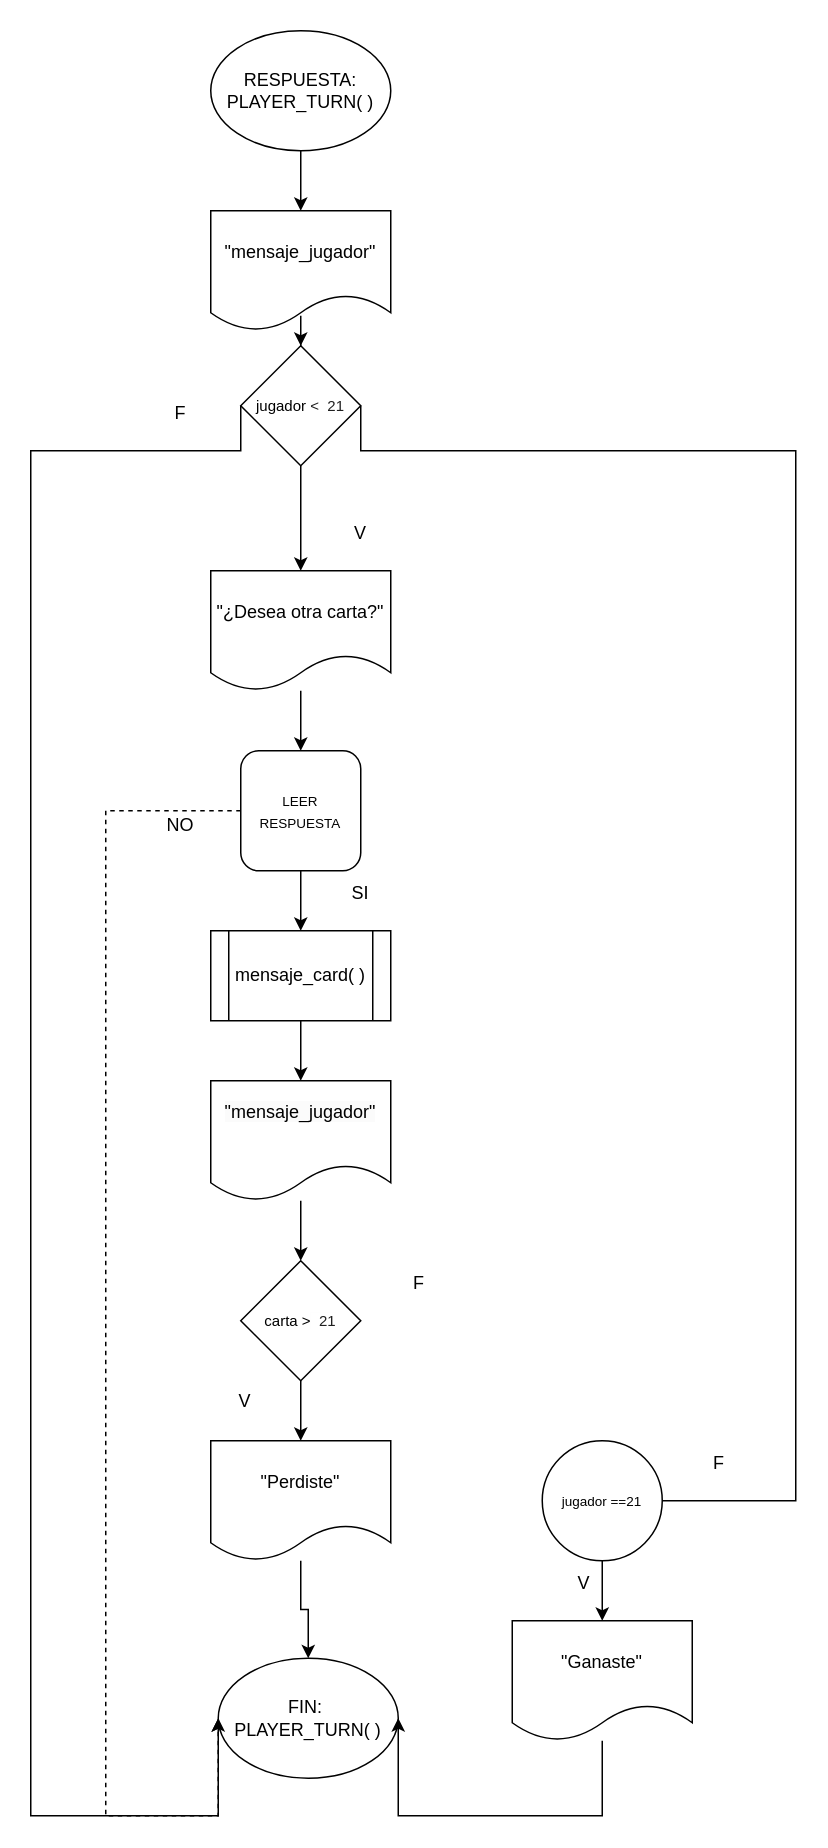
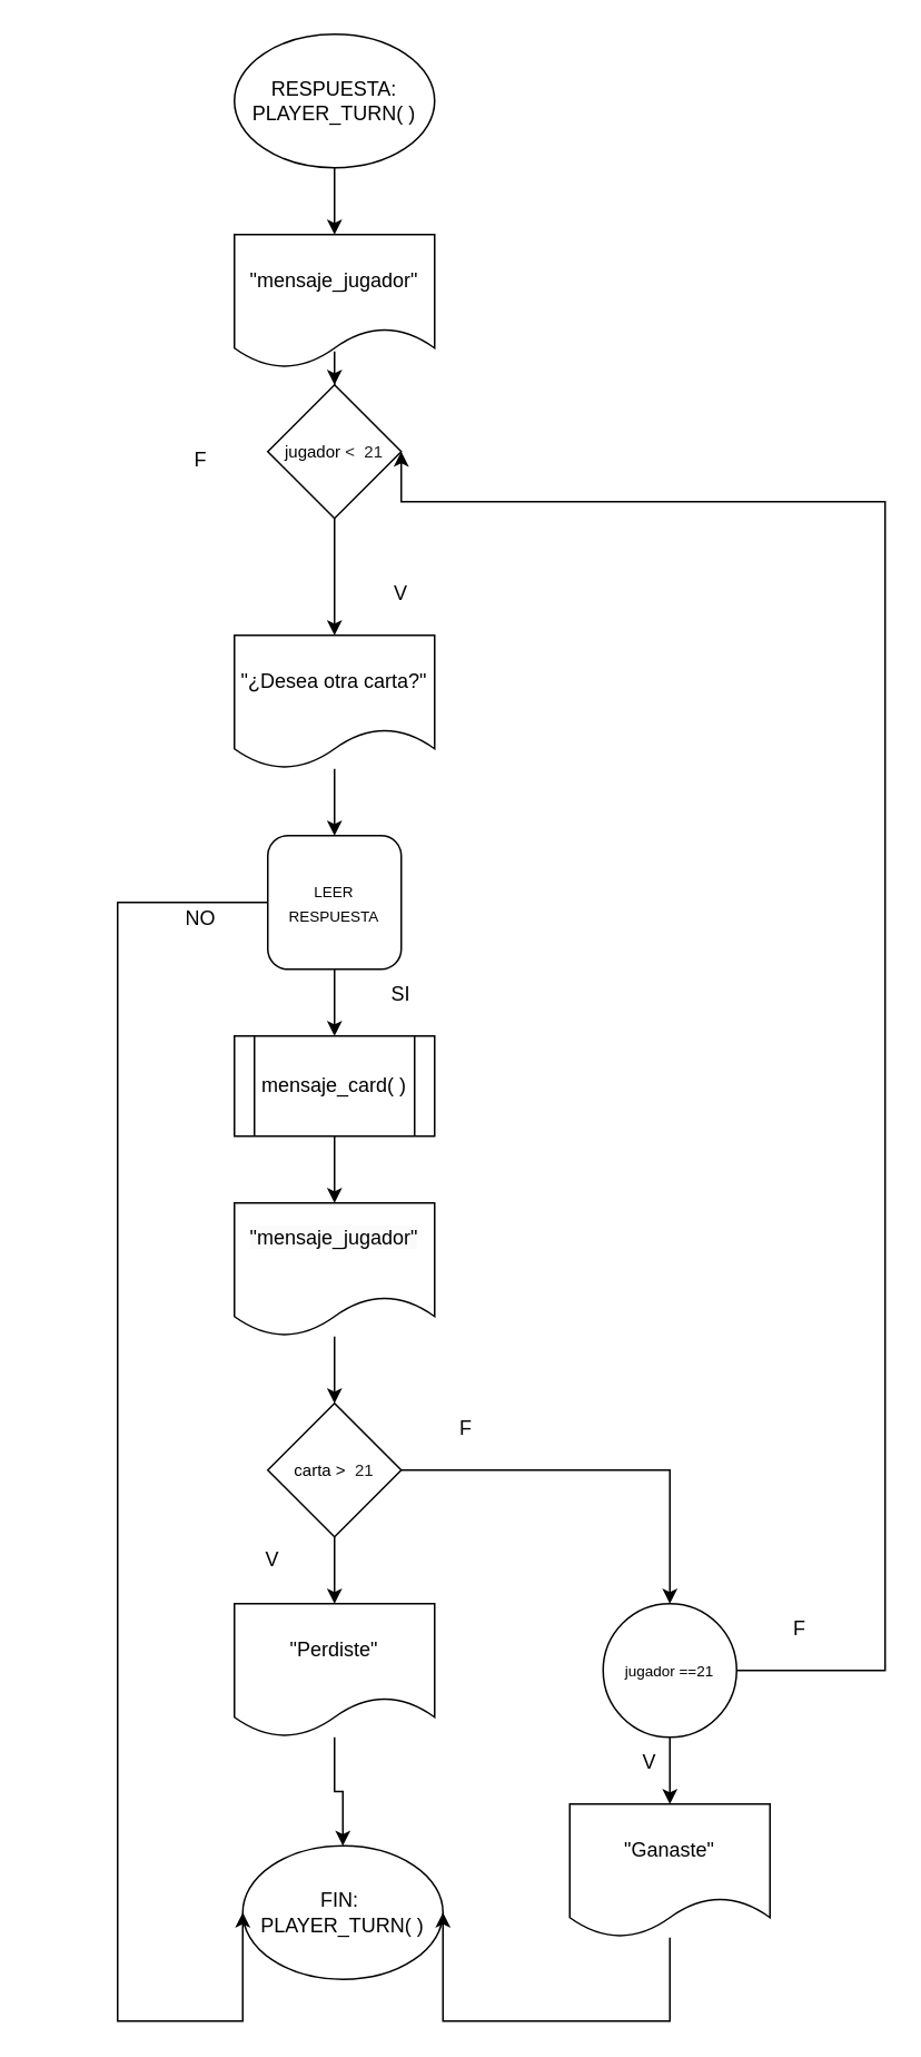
- <mxCell id="28" style="edgeStyle=orthogonalEdgeStyle;rounded=0;orthogonalLoop=1;jettySize=auto;html=1;exitX=1;exitY=0.5;exitDx=0;exitDy=0;entryX=1;entryY=0.5;entryDx=0;entryDy=0;endArrow=none;" parent="1" source="29" target="8" edge="1"><mxGeometry relative="1" as="geometry"><mxPoint x="540" y="300" as="targetPoint" /><Array as="points"><mxPoint x="530" y="1000" /><mxPoint x="530" y="300" /></Array></mxGeometry></mxCell>
+ <mxCell id="28" style="edgeStyle=orthogonalEdgeStyle;rounded=0;orthogonalLoop=1;jettySize=auto;html=1;exitX=1;exitY=0.5;exitDx=0;exitDy=0;entryX=1;entryY=0.5;entryDx=0;entryDy=0;" parent="1" source="29" target="8" edge="1"><mxGeometry relative="1" as="geometry"><mxPoint x="540" y="300" as="targetPoint" /><Array as="points"><mxPoint x="530" y="1000" /><mxPoint x="530" y="300" /></Array></mxGeometry></mxCell>
- <mxCell id="6" style="edgeStyle=orthogonalEdgeStyle;rounded=0;orthogonalLoop=1;jettySize=auto;html=1;exitX=0;exitY=0.5;exitDx=0;exitDy=0;entryX=0;entryY=0.5;entryDx=0;entryDy=0;" parent="1" source="8" target="9" edge="1"><mxGeometry relative="1" as="geometry"><mxPoint x="60" y="740" as="targetPoint" /><Array as="points"><mxPoint x="20" y="300" /><mxPoint x="20" y="1210" /></Array></mxGeometry></mxCell>
- <mxCell id="13" style="edgeStyle=orthogonalEdgeStyle;rounded=0;orthogonalLoop=1;jettySize=auto;html=1;exitX=0;exitY=0.5;exitDx=0;exitDy=0;entryX=0;entryY=0.5;entryDx=0;entryDy=0;dashed=1;" parent="1" source="14" target="9" edge="1"><mxGeometry relative="1" as="geometry"><mxPoint x="70" y="1220" as="targetPoint" /><Array as="points"><mxPoint x="70" y="540" /><mxPoint x="70" y="1210" /></Array></mxGeometry></mxCell>
+ <mxCell id="13" style="edgeStyle=orthogonalEdgeStyle;rounded=0;orthogonalLoop=1;jettySize=auto;html=1;exitX=0;exitY=0.5;exitDx=0;exitDy=0;entryX=0;entryY=0.5;entryDx=0;entryDy=0;" parent="1" source="14" target="9" edge="1"><mxGeometry relative="1" as="geometry"><mxPoint x="70" y="1220" as="targetPoint" /><Array as="points"><mxPoint x="70" y="540" /><mxPoint x="70" y="1210" /></Array></mxGeometry></mxCell>
+ <mxCell id="22" style="edgeStyle=orthogonalEdgeStyle;rounded=0;orthogonalLoop=1;jettySize=auto;html=1;exitX=1;exitY=0.5;exitDx=0;exitDy=0;entryX=0.5;entryY=0;entryDx=0;entryDy=0;" parent="1" source="23" target="29" edge="1"><mxGeometry relative="1" as="geometry" /></mxCell>
